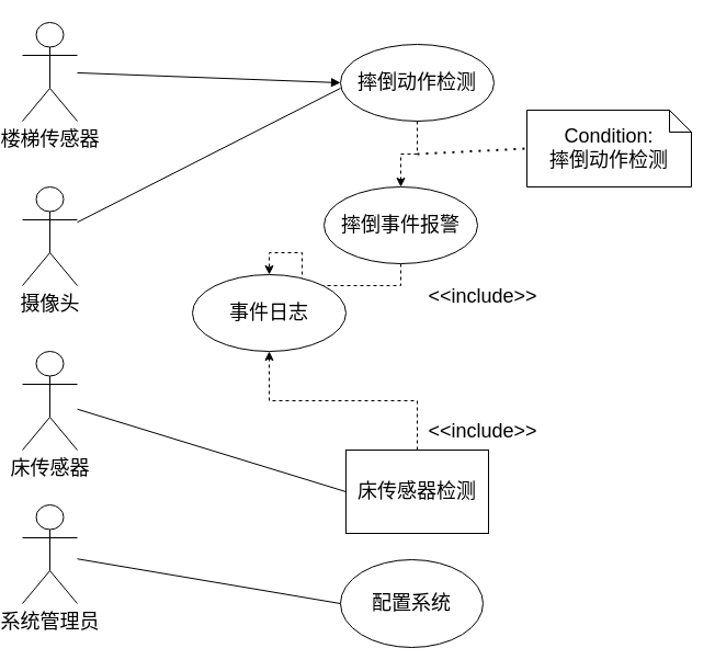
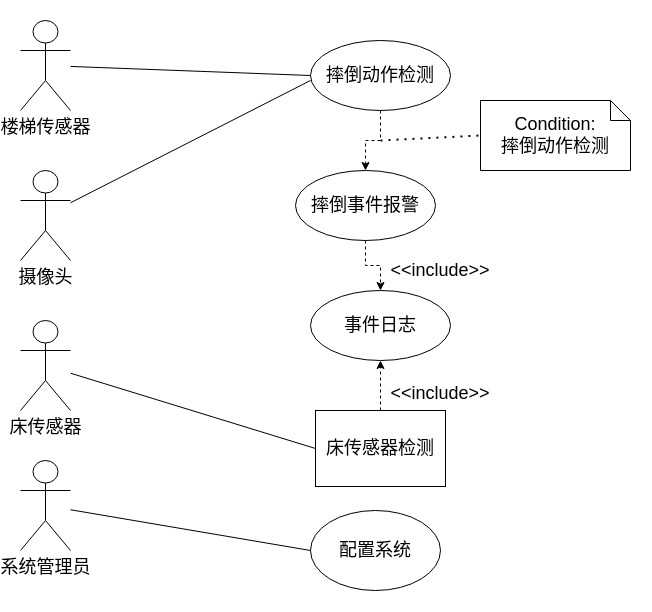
- <mxCell id="14" value="" style="endArrow=block;html=1;fontSize=18;entryX=0;entryY=0.5;entryDx=0;entryDy=0;" edge="1" parent="1" source="2" target="7"><mxGeometry width="50" height="50" relative="1" as="geometry"><mxPoint x="130" y="130" as="sourcePoint" /><mxPoint x="180" y="80" as="targetPoint" /></mxGeometry></mxCell>
+ <mxCell id="14" value="" style="endArrow=none;html=1;fontSize=18;entryX=0;entryY=0.5;entryDx=0;entryDy=0;" edge="1" parent="1" source="2" target="7"><mxGeometry width="50" height="50" relative="1" as="geometry"><mxPoint x="130" y="130" as="sourcePoint" /><mxPoint x="180" y="80" as="targetPoint" /></mxGeometry></mxCell>
- <mxCell id="10" value="事件日志" style="ellipse;whiteSpace=wrap;html=1;fontSize=18;" vertex="1" parent="1"><mxGeometry x="175" y="250" width="140" height="70" as="geometry" /></mxCell>
+ <mxCell id="10" value="事件日志" style="ellipse;whiteSpace=wrap;html=1;fontSize=18;" vertex="1" parent="1"><mxGeometry x="310" y="290" width="140" height="70" as="geometry" /></mxCell>
